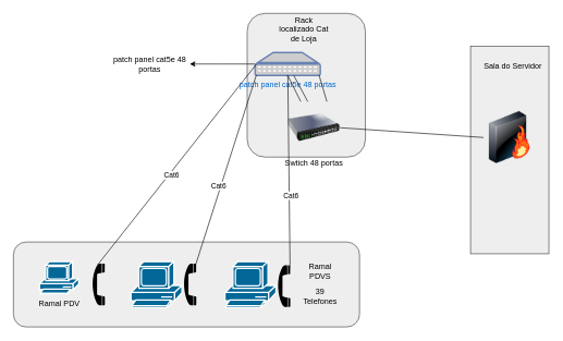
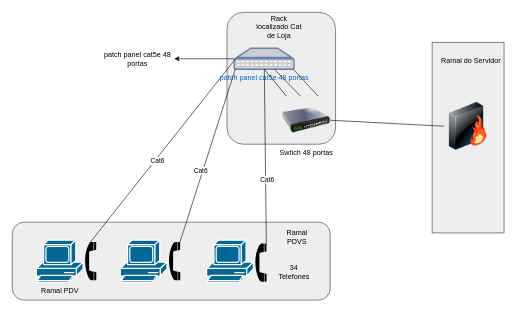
- <mxCell id="24" value="Sala do Servidor" style="text;html=1;align=center;verticalAlign=middle;whiteSpace=wrap;rounded=0;" vertex="1" parent="1"><mxGeometry x="730" y="82.5" width="110" height="37.5" as="geometry" /></mxCell>
+ <mxCell id="24" value="Ramal do Servidor" style="text;html=1;align=center;verticalAlign=middle;whiteSpace=wrap;rounded=0;" vertex="1" parent="1"><mxGeometry x="730" y="82.5" width="110" height="37.5" as="geometry" /></mxCell>
- <mxCell id="8" value="Swtich 48 portas" style="image;html=1;image=img/lib/clip_art/networking/Switch_128x128.png" vertex="1" parent="1"><mxGeometry x="440" y="155" width="80" height="80" as="geometry" /></mxCell>
+ <mxCell id="8" value="Swtich 48 portas" style="image;html=1;image=img/lib/clip_art/networking/Switch_128x128.png" vertex="1" parent="1"><mxGeometry x="470" y="160" width="80" height="80" as="geometry" /></mxCell>
- <mxCell id="9" value="Ramal PDVS" style="text;html=1;align=center;verticalAlign=middle;whiteSpace=wrap;rounded=0;" vertex="1" parent="1"><mxGeometry x="460" y="400" width="60" height="30" as="geometry" /></mxCell>
+ <mxCell id="9" value="Ramal PDVS" style="text;html=1;align=center;verticalAlign=middle;whiteSpace=wrap;rounded=0;" vertex="1" parent="1"><mxGeometry x="465" y="380" width="60" height="30" as="geometry" /></mxCell>
- <mxCell id="4" value="Ramal PDV" style="shape=mxgraph.cisco.computers_and_peripherals.pc;html=1;pointerEvents=1;dashed=0;fillColor=#036897;strokeColor=#ffffff;strokeWidth=2;verticalLabelPosition=bottom;verticalAlign=top;align=center;outlineConnect=0;" vertex="1" parent="1"><mxGeometry x="60" y="400" width="60" height="50" as="geometry" /></mxCell>
+ <mxCell id="4" value="Ramal PDV" style="shape=mxgraph.cisco.computers_and_peripherals.pc;html=1;pointerEvents=1;dashed=0;fillColor=#036897;strokeColor=#ffffff;strokeWidth=2;verticalLabelPosition=bottom;verticalAlign=top;align=center;outlineConnect=0;" vertex="1" parent="1"><mxGeometry x="60" y="400" width="78" height="70" as="geometry" /></mxCell>
- <mxCell id="31" value="39 Telefones" style="text;html=1;align=center;verticalAlign=middle;whiteSpace=wrap;rounded=0;" vertex="1" parent="1"><mxGeometry x="460" y="437.5" width="60" height="30" as="geometry" /></mxCell>
+ <mxCell id="31" value="34 Telefones" style="text;html=1;align=center;verticalAlign=middle;whiteSpace=wrap;rounded=0;" vertex="1" parent="1"><mxGeometry x="460" y="437.5" width="60" height="30" as="geometry" /></mxCell>
